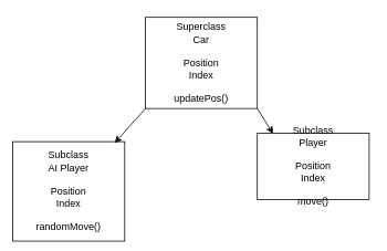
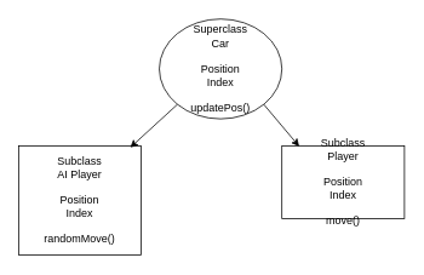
- <mxCell id="2" value="Superclass&lt;br&gt;Car&lt;br&gt;&lt;br&gt;Position&lt;br&gt;Index&lt;br&gt;&lt;br&gt;updatePos()" style="whiteSpace=wrap;html=1;" vertex="1" parent="1"><mxGeometry x="175" y="20" width="135" height="110" as="geometry" /></mxCell>
+ <mxCell id="2" value="Superclass&lt;br&gt;Car&lt;br&gt;&lt;br&gt;Position&lt;br&gt;Index&lt;br&gt;&lt;br&gt;updatePos()" style="ellipse;whiteSpace=wrap;html=1;" vertex="1" parent="1"><mxGeometry x="175" y="20" width="135" height="110" as="geometry" /></mxCell>
- <mxCell id="4" value="Subclass&lt;br&gt;AI Player&lt;br&gt;&lt;br&gt;Position&lt;br&gt;Index&lt;br&gt;&lt;br&gt;randomMove()" style="whiteSpace=wrap;html=1;" vertex="1" parent="1"><mxGeometry x="15" y="170" width="135" height="120" as="geometry" /></mxCell>
+ <mxCell id="4" value="Subclass&lt;br&gt;AI Player&lt;br&gt;&lt;br&gt;Position&lt;br&gt;Index&lt;br&gt;&lt;br&gt;randomMove()" style="whiteSpace=wrap;html=1;" vertex="1" parent="1"><mxGeometry x="20" y="160" width="135" height="120" as="geometry" /></mxCell>
